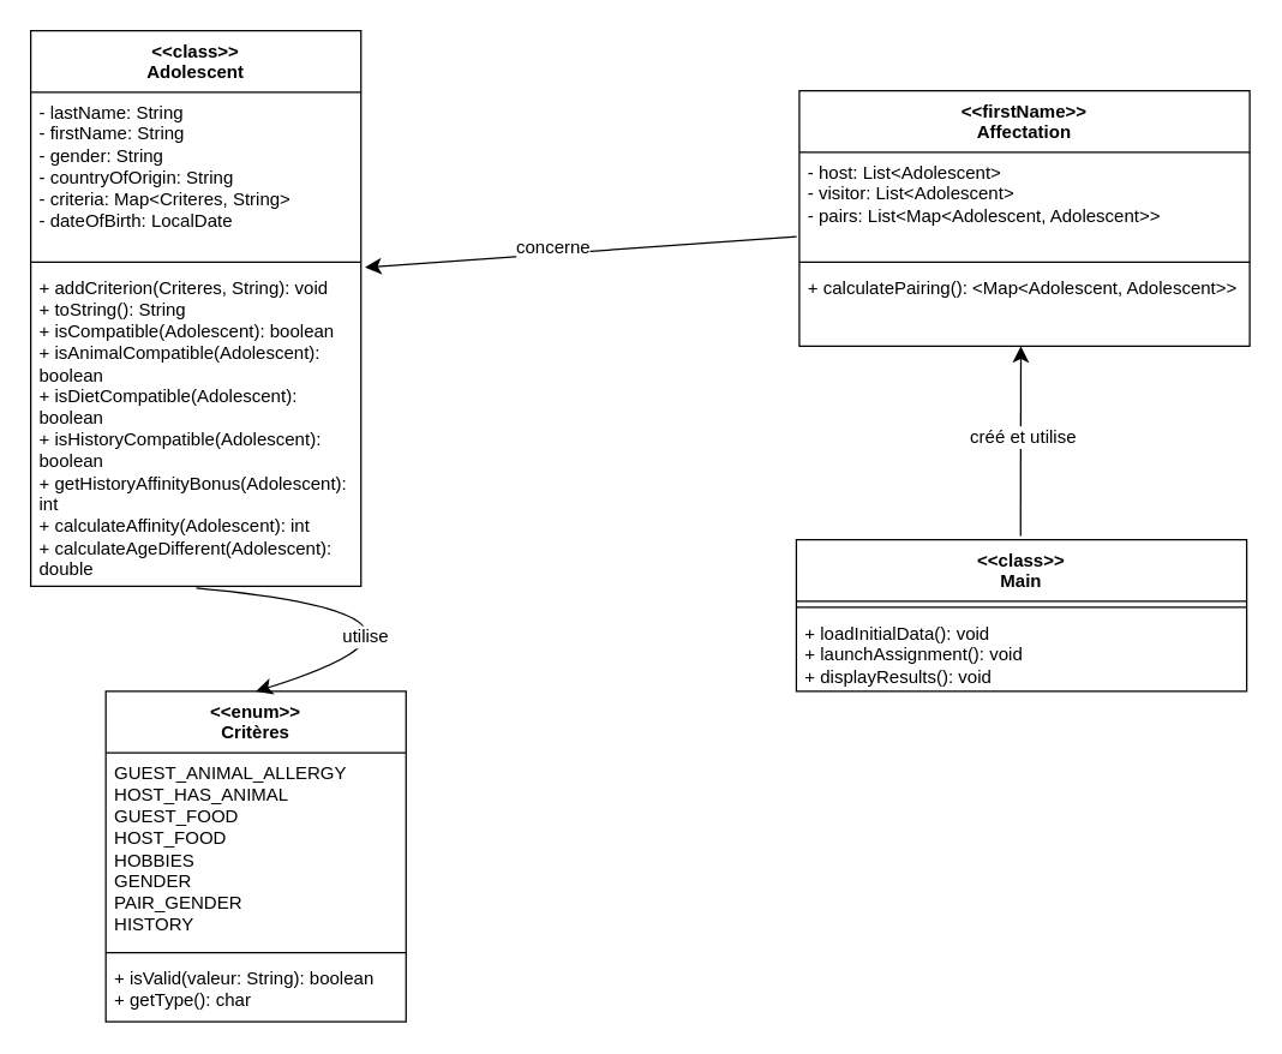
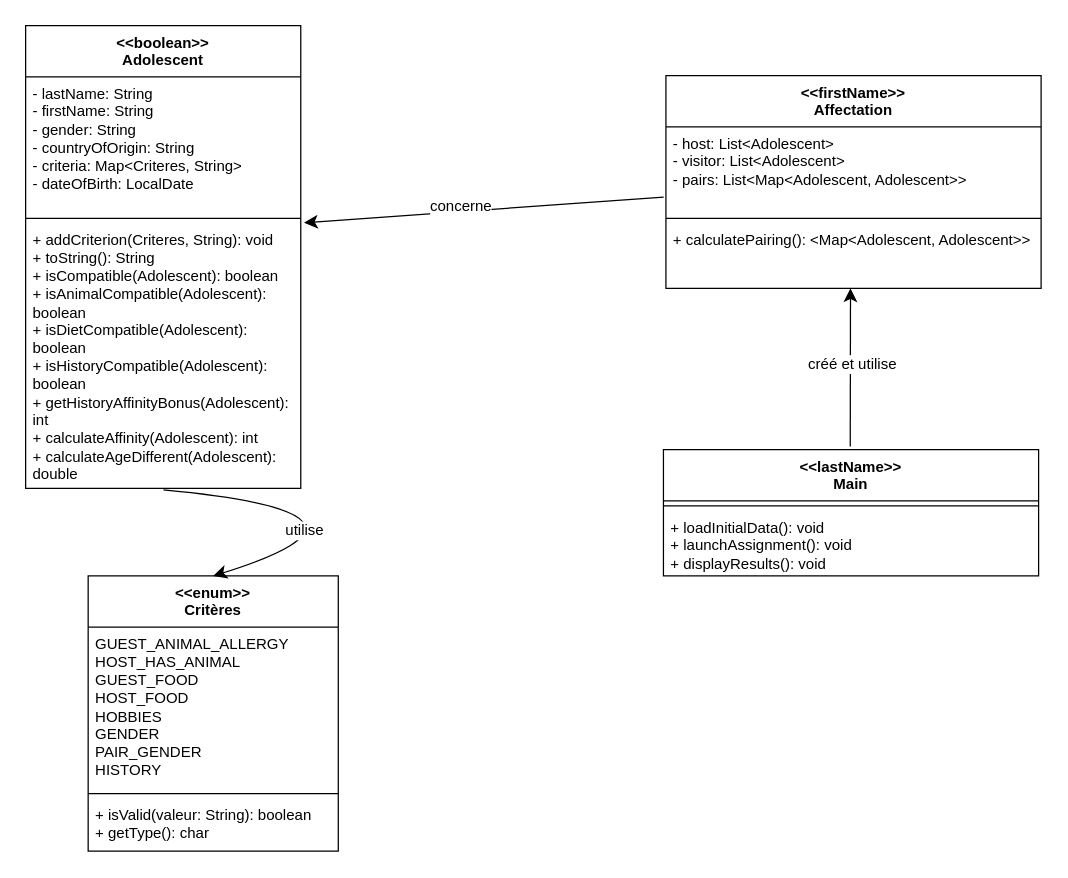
- <mxCell id="6" value="&amp;lt;&amp;lt;class&amp;gt;&amp;gt;&lt;br&gt;Adolescent" style="swimlane;fontStyle=1;align=center;verticalAlign=top;childLayout=stackLayout;horizontal=1;startSize=41;horizontalStack=0;resizeParent=1;resizeParentMax=0;resizeLast=0;collapsible=1;marginBottom=0;whiteSpace=wrap;html=1;" vertex="1" parent="1"><mxGeometry x="20" y="20" width="220" height="370" as="geometry"><mxRectangle x="400" y="309" width="100" height="30" as="alternateBounds" /></mxGeometry></mxCell>
+ <mxCell id="6" value="&amp;lt;&amp;lt;boolean&amp;gt;&amp;gt;&lt;br&gt;Adolescent" style="swimlane;fontStyle=1;align=center;verticalAlign=top;childLayout=stackLayout;horizontal=1;startSize=41;horizontalStack=0;resizeParent=1;resizeParentMax=0;resizeLast=0;collapsible=1;marginBottom=0;whiteSpace=wrap;html=1;" vertex="1" parent="1"><mxGeometry x="20" y="20" width="220" height="370" as="geometry"><mxRectangle x="400" y="309" width="100" height="30" as="alternateBounds" /></mxGeometry></mxCell>
- <mxCell id="14" value="&amp;lt;&amp;lt;class&amp;gt;&amp;gt;&lt;br&gt;Main" style="swimlane;fontStyle=1;align=center;verticalAlign=top;childLayout=stackLayout;horizontal=1;startSize=41;horizontalStack=0;resizeParent=1;resizeParentMax=0;resizeLast=0;collapsible=1;marginBottom=0;whiteSpace=wrap;html=1;" vertex="1" parent="1"><mxGeometry x="530" y="359" width="300" height="101" as="geometry"><mxRectangle x="400" y="309" width="100" height="30" as="alternateBounds" /></mxGeometry></mxCell>
+ <mxCell id="14" value="&amp;lt;&amp;lt;lastName&amp;gt;&amp;gt;&lt;br&gt;Main" style="swimlane;fontStyle=1;align=center;verticalAlign=top;childLayout=stackLayout;horizontal=1;startSize=41;horizontalStack=0;resizeParent=1;resizeParentMax=0;resizeLast=0;collapsible=1;marginBottom=0;whiteSpace=wrap;html=1;" vertex="1" parent="1"><mxGeometry x="530" y="359" width="300" height="101" as="geometry"><mxRectangle x="400" y="309" width="100" height="30" as="alternateBounds" /></mxGeometry></mxCell>
